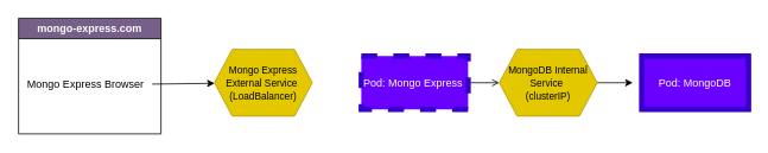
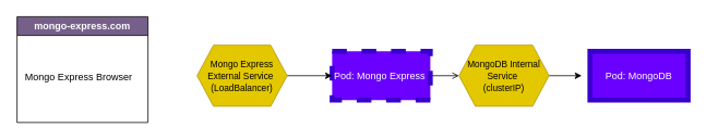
+ <mxCell id="4" value="" style="edgeStyle=none;html=1;" edge="1" parent="1" source="5" target="3"><mxGeometry relative="1" as="geometry" /></mxCell>
- <mxCell id="8" value="" style="edgeStyle=none;html=1;" edge="1" parent="1" source="7" target="5"><mxGeometry relative="1" as="geometry" /></mxCell>
